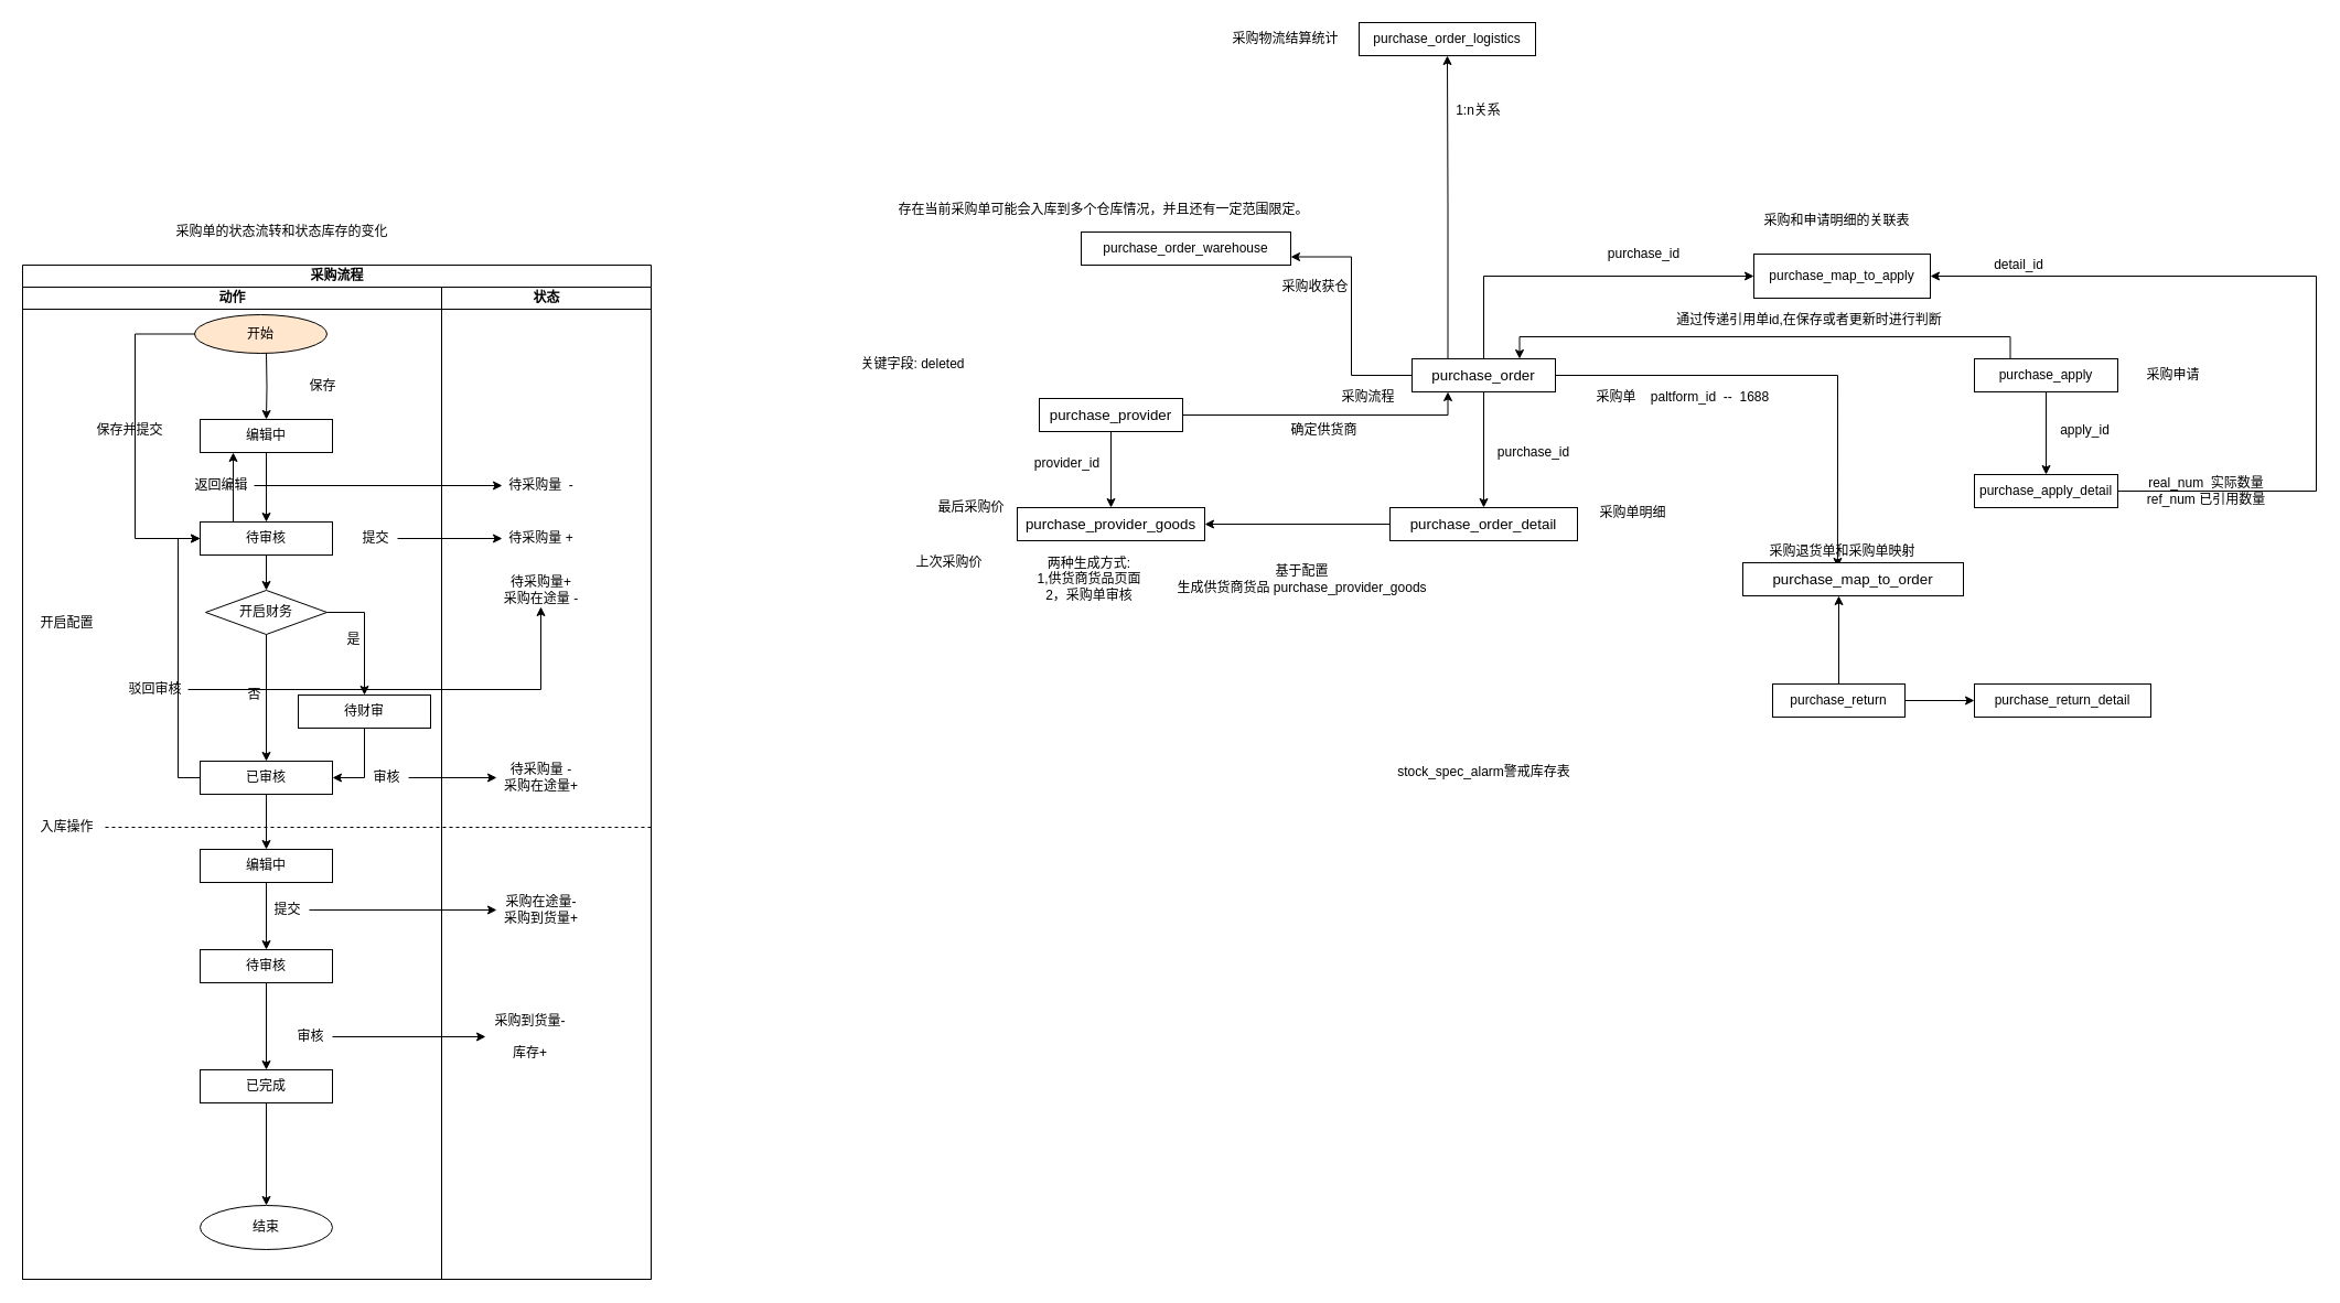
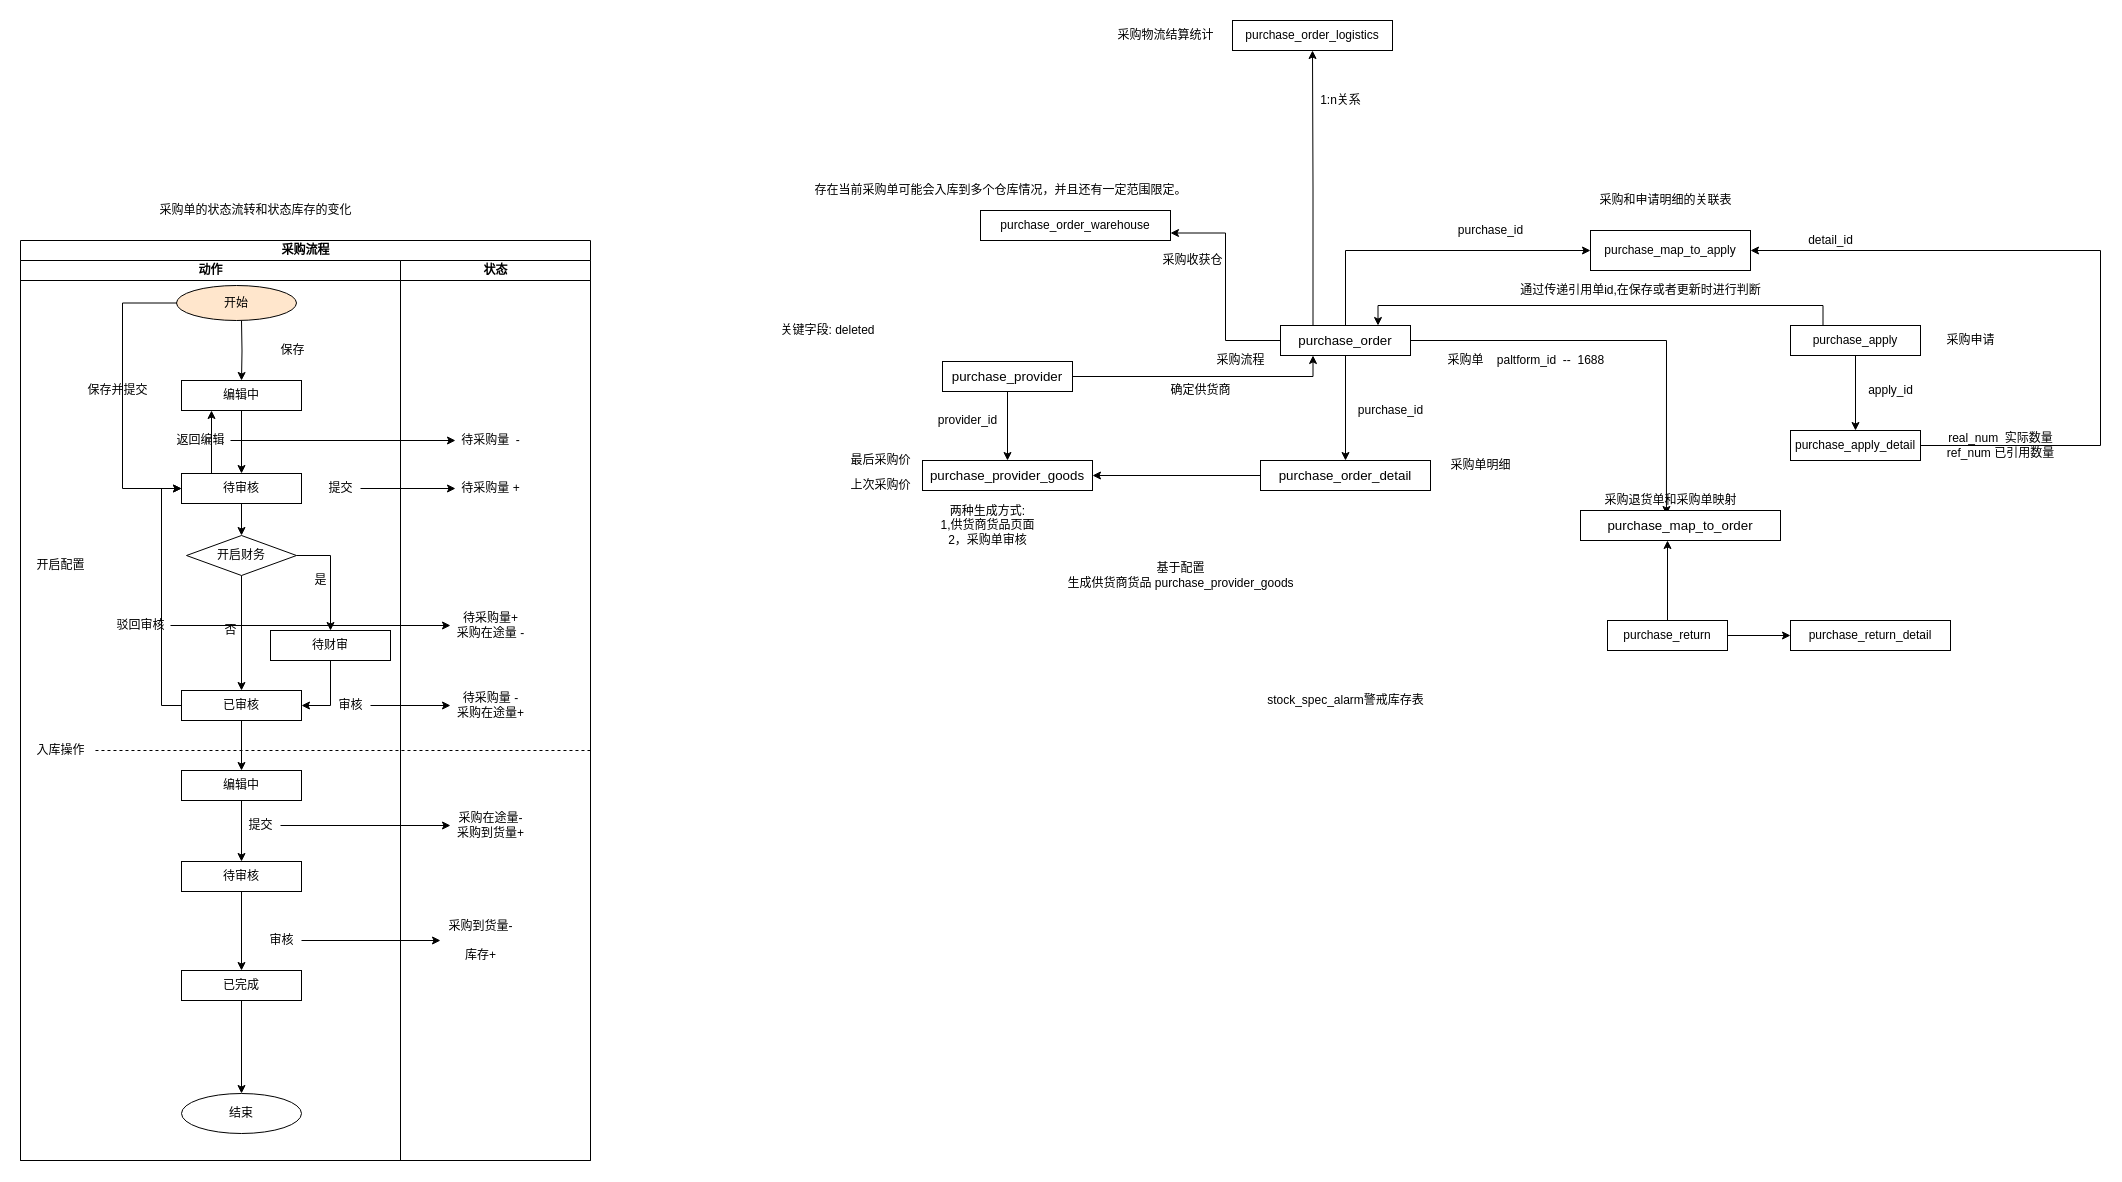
- <mxCell id="49" value="上次采购价" style="text;html=1;align=center;verticalAlign=middle;resizable=0;points=[];autosize=1;" parent="1" vertex="1"><mxGeometry x="820" y="500" width="80" height="20" as="geometry" /></mxCell>
+ <mxCell id="49" value="上次采购价" style="text;html=1;align=center;verticalAlign=middle;resizable=0;points=[];autosize=1;" parent="1" vertex="1"><mxGeometry y="475" width="80" height="20" as="geometry" x="840" /></mxCell>
- <mxCell id="101" value="基于配置&lt;br&gt;生成供货商货品 purchase_provider_goods" style="text;html=1;align=center;verticalAlign=middle;resizable=0;points=[];autosize=1;" vertex="1" parent="1"><mxGeometry x="1060" y="510" width="240" height="30" as="geometry" /></mxCell>
+ <mxCell id="101" value="基于配置&lt;br&gt;生成供货商货品 purchase_provider_goods" style="text;html=1;align=center;verticalAlign=middle;resizable=0;points=[];autosize=1;" vertex="1" parent="1"><mxGeometry x="1060" y="560" width="240" height="30" as="geometry" /></mxCell>
- <mxCell id="91" value="待采购量+&lt;br&gt;采购在途量 -" style="text;html=1;align=center;verticalAlign=middle;resizable=0;points=[];autosize=1;" parent="86" vertex="1"><mxGeometry x="50" y="260" width="80" height="30" as="geometry" /></mxCell>
+ <mxCell id="91" value="待采购量+&lt;br&gt;采购在途量 -" style="text;html=1;align=center;verticalAlign=middle;resizable=0;points=[];autosize=1;" parent="86" vertex="1"><mxGeometry x="50" y="350" width="80" height="30" as="geometry" /></mxCell>
